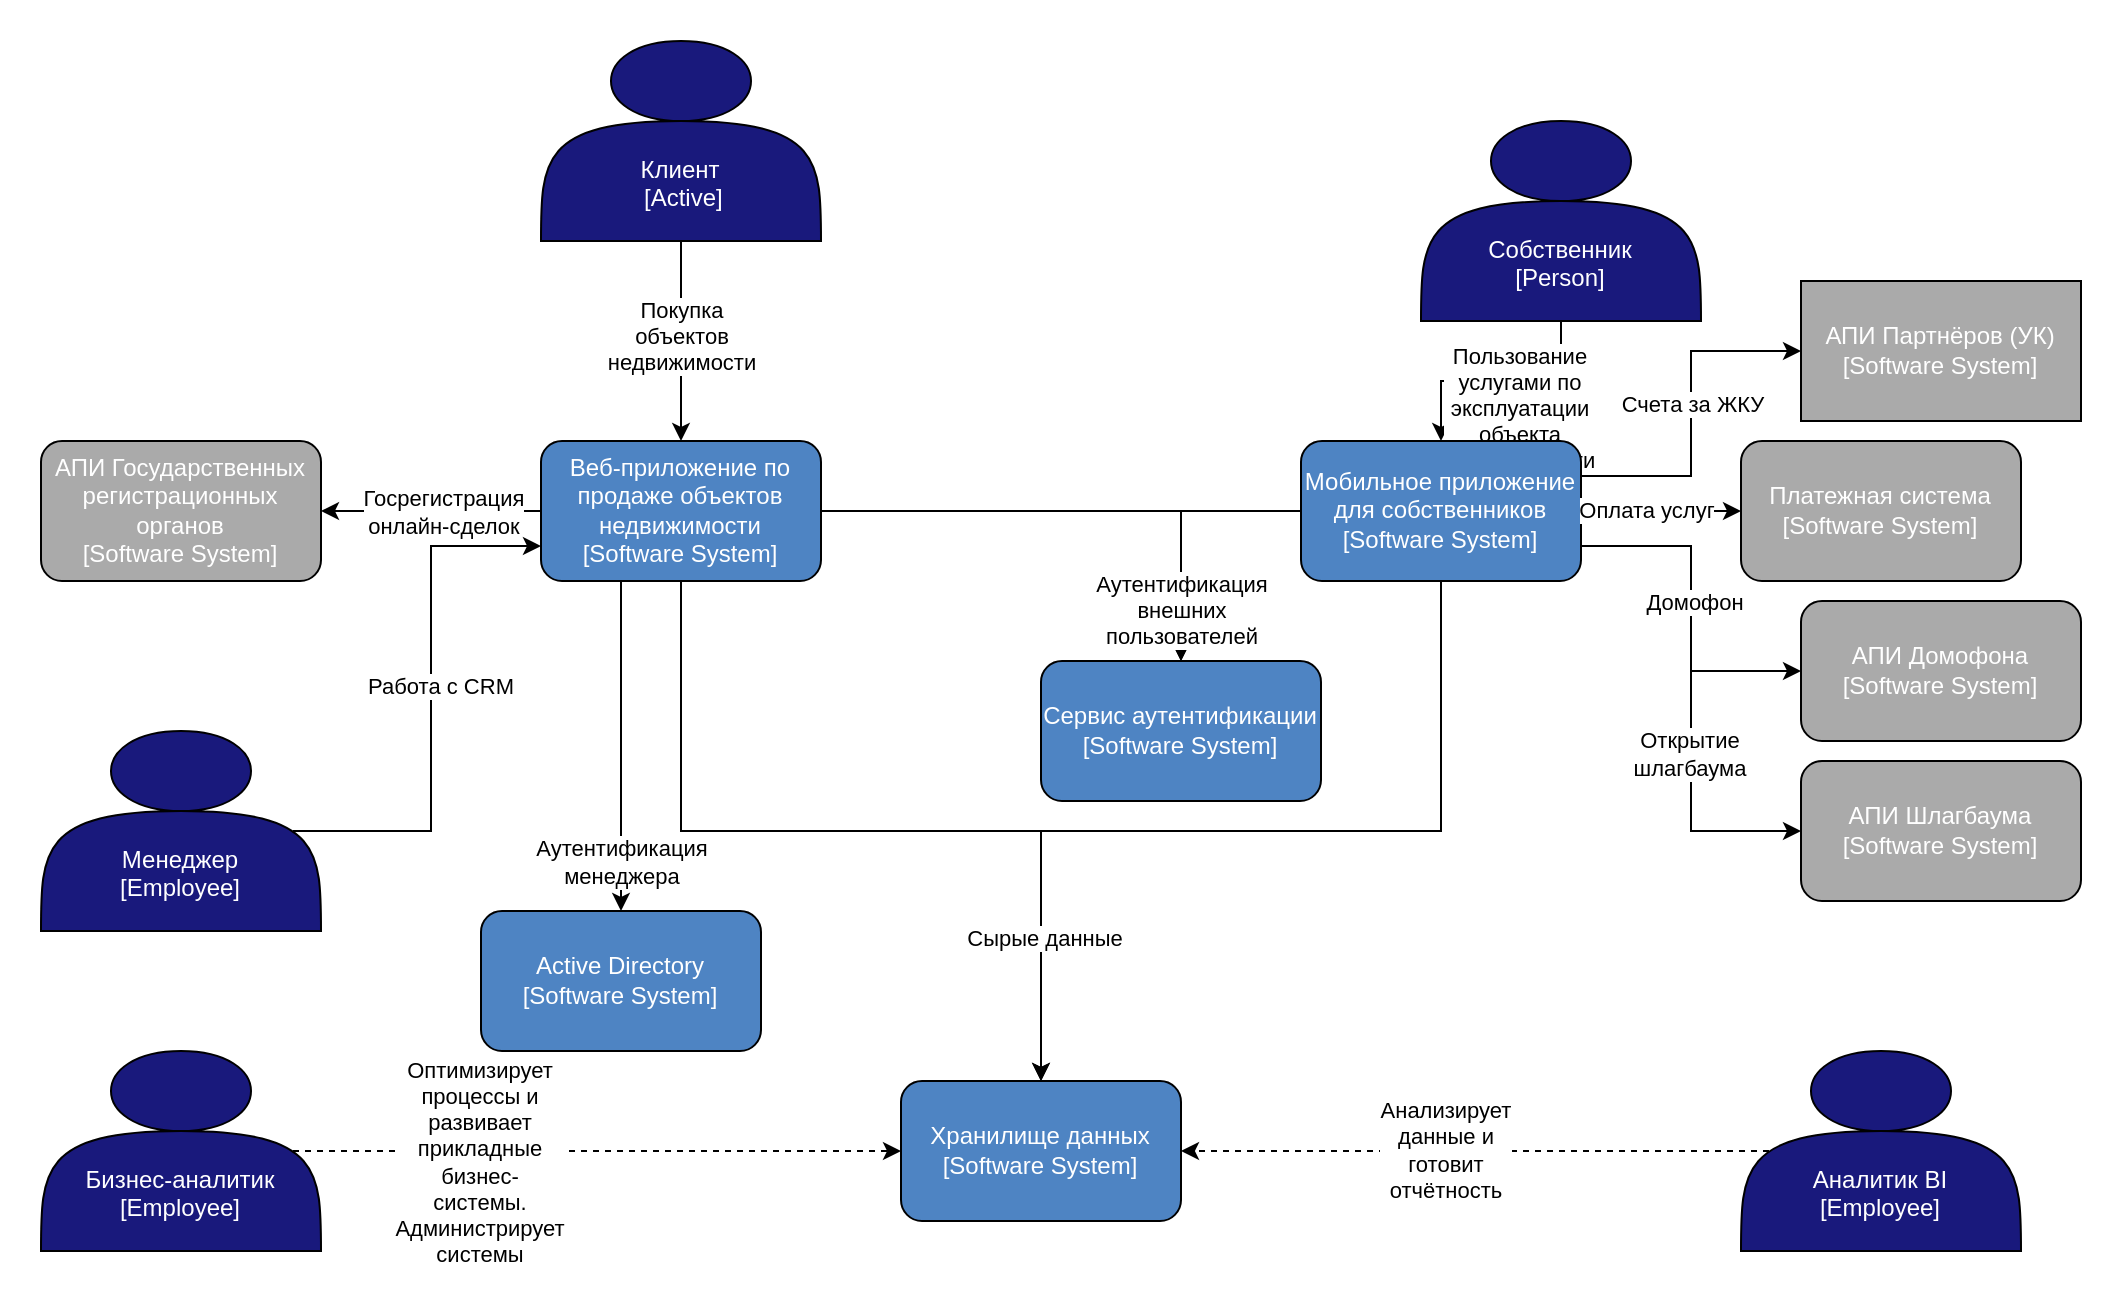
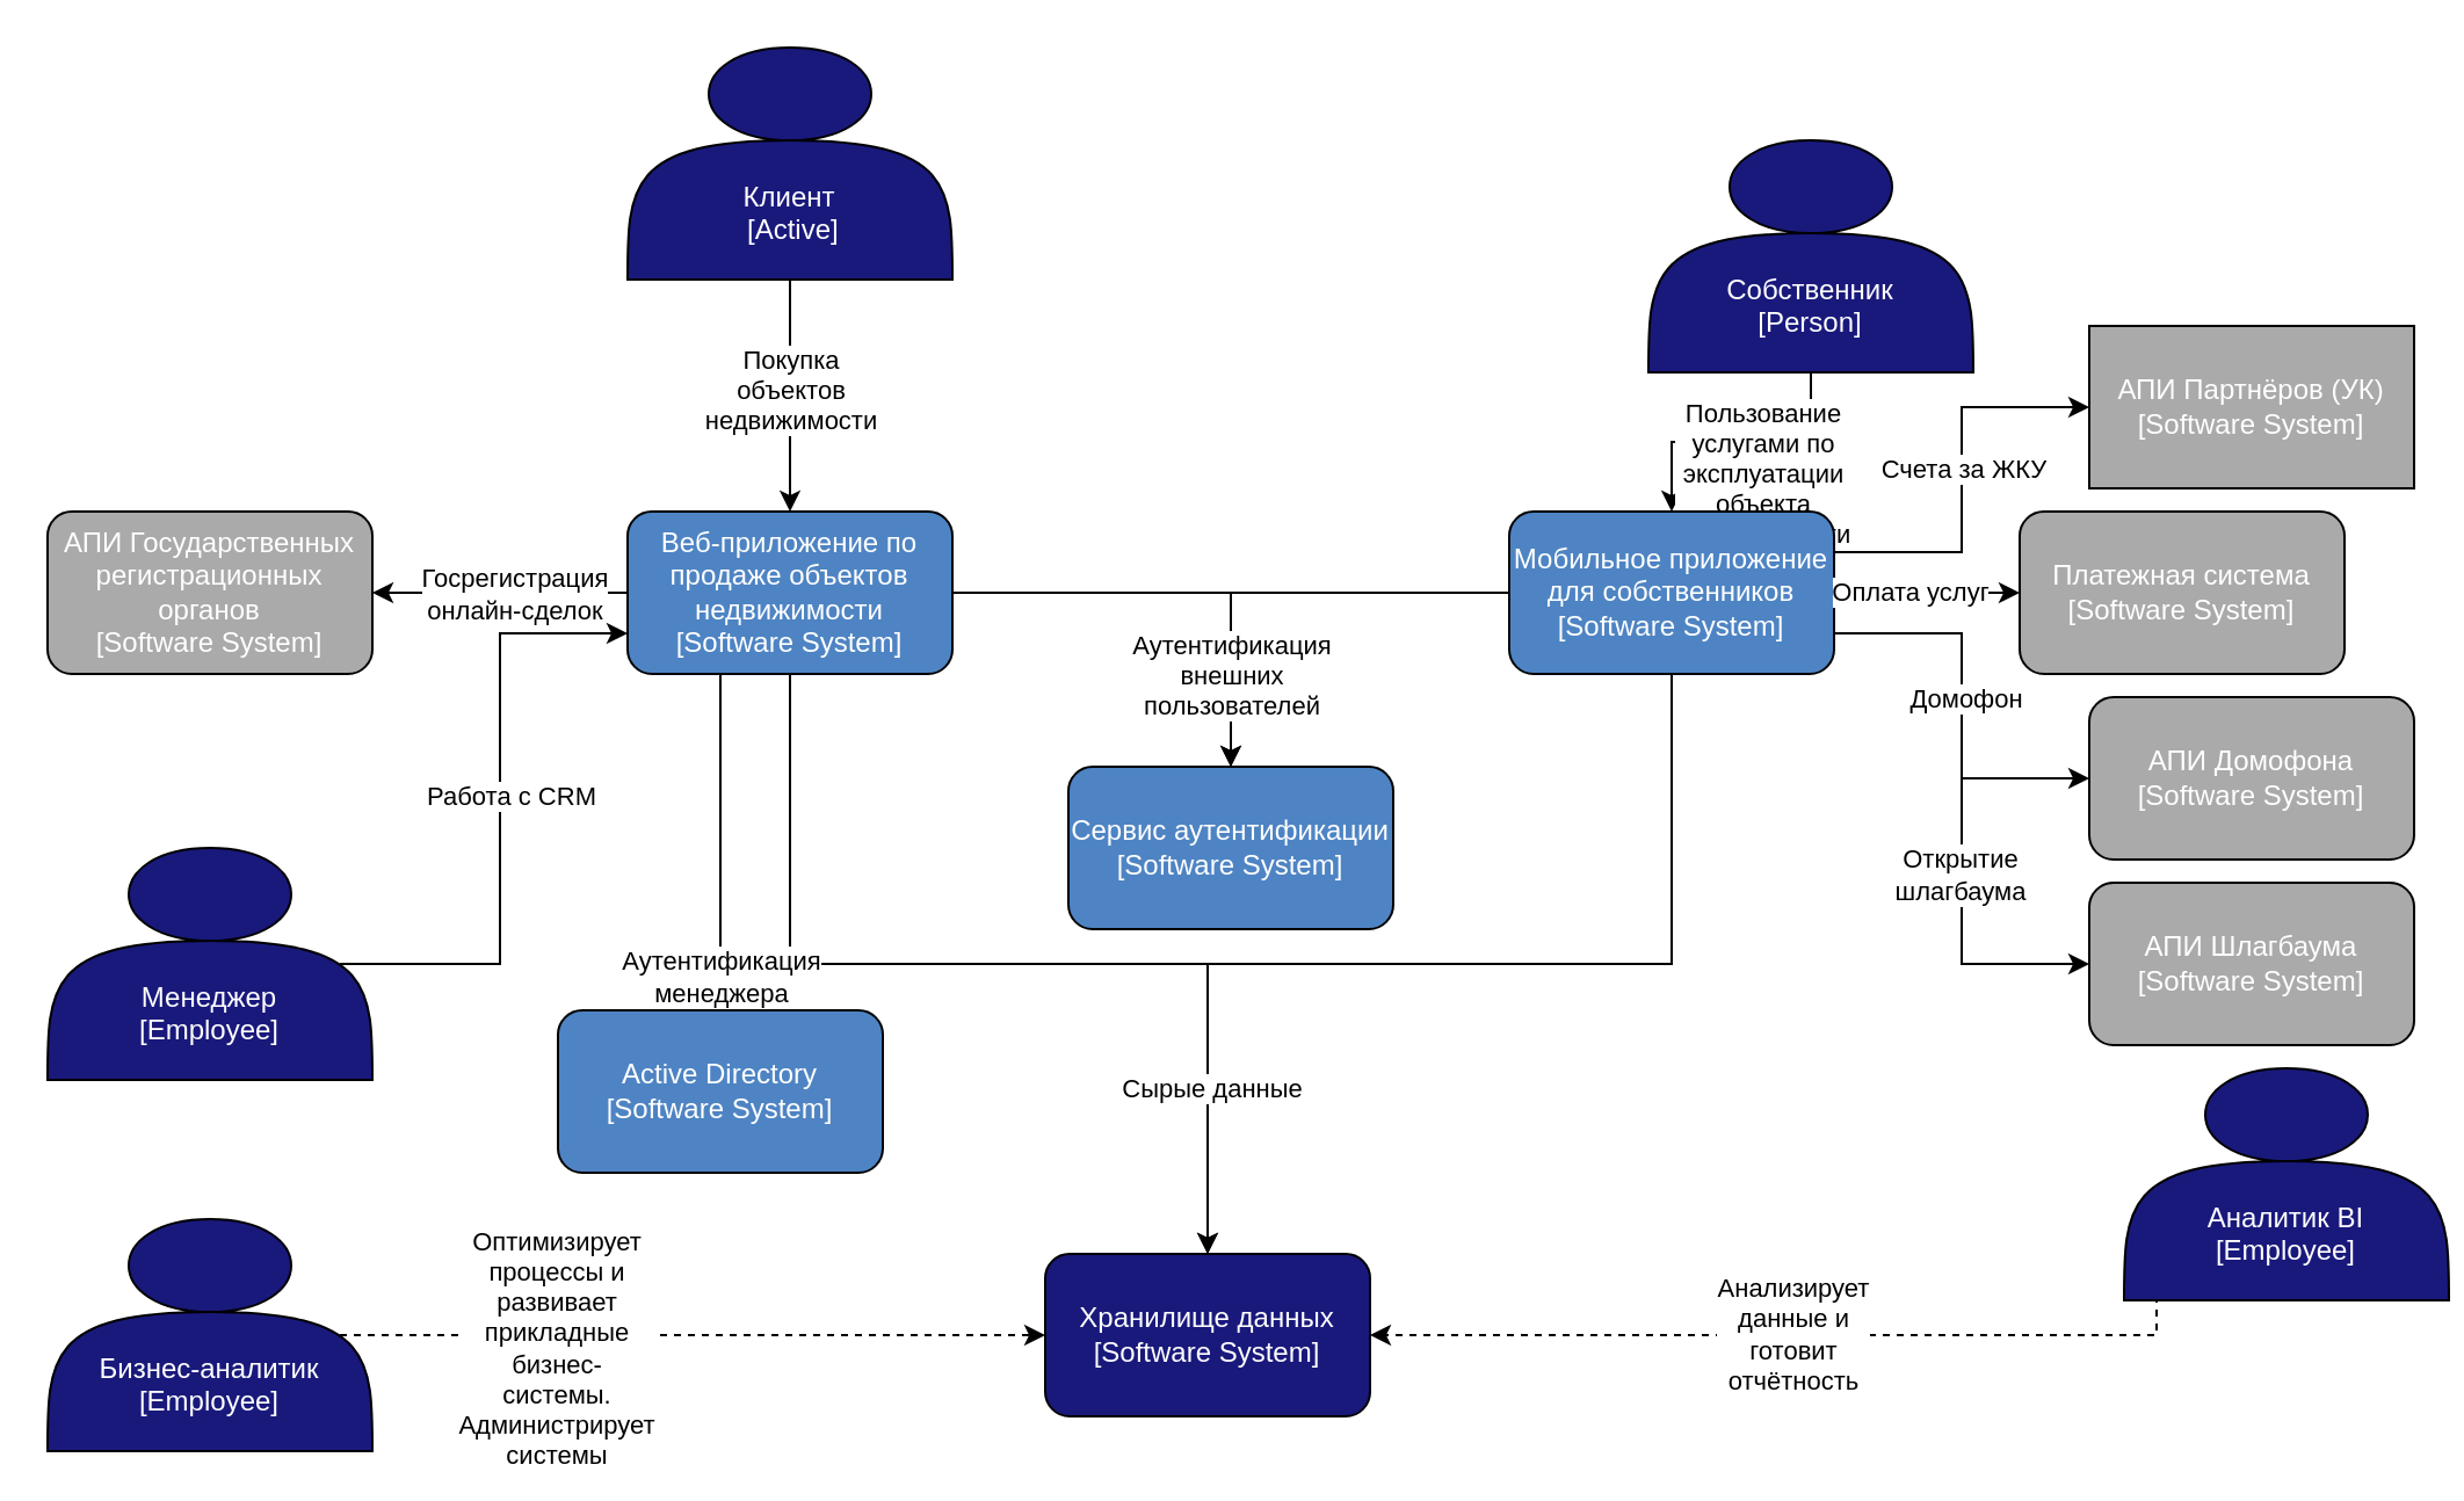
- <mxCell id="37" value="Сервис аутентификации&lt;br&gt;[Software System]" style="rounded=1;whiteSpace=wrap;html=1;fillColor=#4E84C3;fontColor=#FFFFFF;" vertex="1" parent="1"><mxGeometry x="520" y="330" width="140" height="70" as="geometry" /></mxCell>
+ <mxCell id="37" value="Сервис аутентификации&lt;br&gt;[Software System]" style="rounded=1;whiteSpace=wrap;html=1;fillColor=#4E84C3;fontColor=#FFFFFF;" vertex="1" parent="1"><mxGeometry x="460" y="330" width="140" height="70" as="geometry" /></mxCell>
- <mxCell id="44" value="Active Directory&lt;br&gt;[Software System]" style="rounded=1;whiteSpace=wrap;html=1;fillColor=#4E84C3;fontColor=#FFFFFF;" vertex="1" parent="1"><mxGeometry x="240" y="455" width="140" height="70" as="geometry" /></mxCell>
+ <mxCell id="44" value="Active Directory&lt;br&gt;[Software System]" style="rounded=1;whiteSpace=wrap;html=1;fillColor=#4E84C3;fontColor=#FFFFFF;" vertex="1" parent="1"><mxGeometry x="240" y="435" width="140" height="70" as="geometry" /></mxCell>
- <mxCell id="26" value="Хранилище данных&lt;div&gt;[Software System]&lt;/div&gt;" style="rounded=1;whiteSpace=wrap;html=1;fillColor=#4E84C3;fontColor=#FFFFFF;" parent="1" vertex="1"><mxGeometry x="450" y="540" width="140" height="70" as="geometry" /></mxCell>
+ <mxCell id="26" value="Хранилище данных&lt;div&gt;[Software System]&lt;/div&gt;" style="rounded=1;whiteSpace=wrap;html=1;fillColor=#19197c;fontColor=#FFFFFF;" parent="1" vertex="1"><mxGeometry x="450" y="540" width="140" height="70" as="geometry" /></mxCell>
- <mxCell id="33" value="&lt;div&gt;&lt;br&gt;&lt;/div&gt;&lt;div&gt;&lt;br&gt;&lt;/div&gt;&lt;div&gt;&lt;br&gt;&lt;/div&gt;&lt;div&gt;Аналитик BI&lt;br&gt;[Employee]&lt;/div&gt;" style="shape=actor;whiteSpace=wrap;html=1;fontColor=#FFFFFF;fillColor=#19197C;" vertex="1" parent="1"><mxGeometry x="870" y="525" width="140" height="100" as="geometry" /></mxCell>
+ <mxCell id="33" value="&lt;div&gt;&lt;br&gt;&lt;/div&gt;&lt;div&gt;&lt;br&gt;&lt;/div&gt;&lt;div&gt;&lt;br&gt;&lt;/div&gt;&lt;div&gt;Аналитик BI&lt;br&gt;[Employee]&lt;/div&gt;" style="shape=actor;whiteSpace=wrap;html=1;fontColor=#FFFFFF;fillColor=#19197C;" vertex="1" parent="1"><mxGeometry x="915" y="460" width="140" height="100" as="geometry" /></mxCell>
